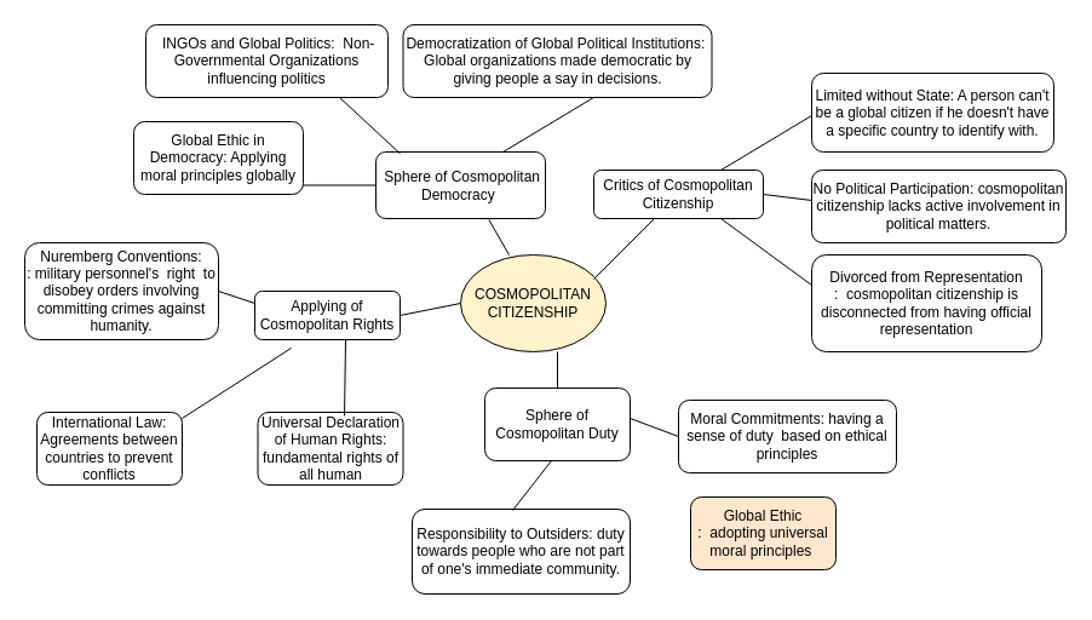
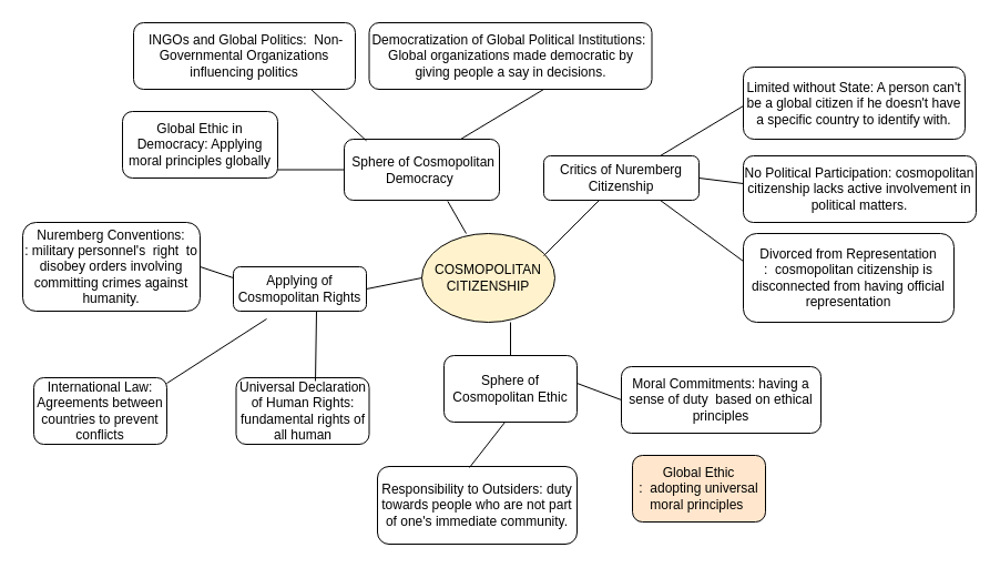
- <mxCell id="3" value="&lt;div&gt;&amp;nbsp;Critics of Cosmopolitan&amp;nbsp;&lt;/div&gt;Citizenship" style="rounded=1;whiteSpace=wrap;html=1;" vertex="1" parent="1"><mxGeometry x="490" y="140" width="140" height="40" as="geometry" /></mxCell>
+ <mxCell id="3" value="&lt;div&gt;&amp;nbsp;Critics of Nuremberg&amp;nbsp;&lt;/div&gt;Citizenship" style="rounded=1;whiteSpace=wrap;html=1;" vertex="1" parent="1"><mxGeometry x="490" y="140" width="140" height="40" as="geometry" /></mxCell>
- <mxCell id="4" value="Sphere of Cosmopolitan Duty" style="rounded=1;whiteSpace=wrap;html=1;" vertex="1" parent="1"><mxGeometry x="400" y="320" width="120" height="60" as="geometry" /></mxCell>
+ <mxCell id="4" value="Sphere of Cosmopolitan Ethic" style="rounded=1;whiteSpace=wrap;html=1;" vertex="1" parent="1"><mxGeometry x="400" y="320" width="120" height="60" as="geometry" /></mxCell>
